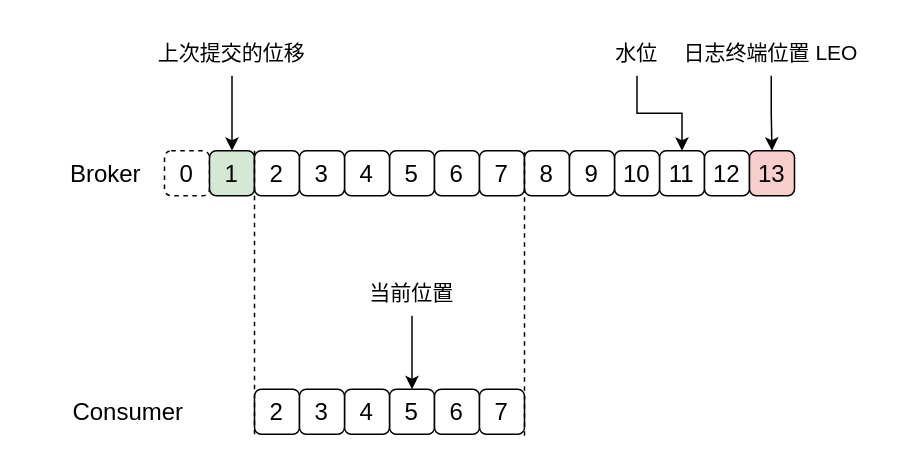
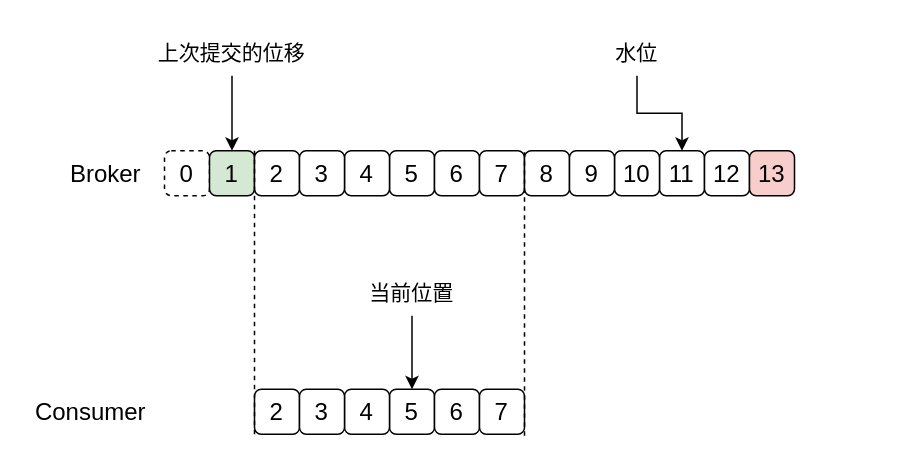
- <mxCell id="27" value="&lt;font style=&quot;font-size: 14px&quot;&gt;日志终端位置 LEO&lt;/font&gt;" style="text;html=1;strokeColor=none;fillColor=none;align=center;verticalAlign=middle;whiteSpace=wrap;rounded=0;" parent="1" vertex="1"><mxGeometry x="444" y="20" width="139" height="30" as="geometry" /></mxCell>
- <mxCell id="26" style="edgeStyle=orthogonalEdgeStyle;rounded=0;orthogonalLoop=1;jettySize=auto;html=1;" parent="1" source="27" target="15" edge="1"><mxGeometry relative="1" as="geometry" /></mxCell>
- <mxCell id="31" value="&lt;font style=&quot;font-size: 16px&quot;&gt;Consumer&lt;/font&gt;" style="text;html=1;strokeColor=none;fillColor=none;align=center;verticalAlign=middle;whiteSpace=wrap;rounded=0;" parent="1" vertex="1"><mxGeometry x="45" y="259" width="80" height="30" as="geometry" /></mxCell>
+ <mxCell id="31" value="&lt;font style=&quot;font-size: 16px&quot;&gt;Consumer&lt;/font&gt;" style="text;html=1;strokeColor=none;fillColor=none;align=center;verticalAlign=middle;whiteSpace=wrap;rounded=0;" parent="1" vertex="1"><mxGeometry x="20" y="259" width="80" height="30" as="geometry" /></mxCell>
